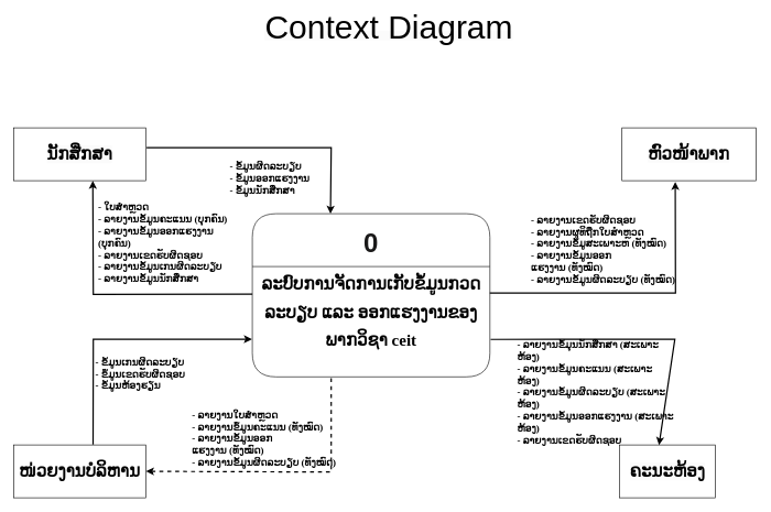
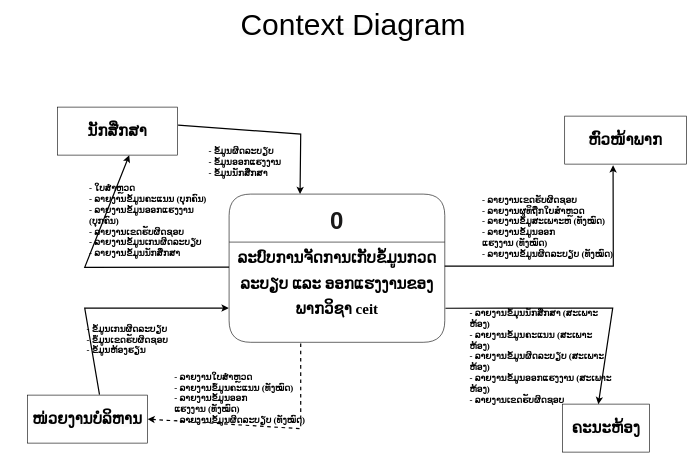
- <mxCell id="5" value="&lt;h1&gt;&lt;span style=&quot;color: rgb(0, 0, 0); background-color: rgb(251, 251, 251);&quot;&gt;&lt;font face=&quot;Phetsarath OT&quot; style=&quot;font-size: 25px;&quot;&gt;ນັກສືກສາ&lt;/font&gt;&lt;/span&gt;&lt;/h1&gt;" style="rounded=0;whiteSpace=wrap;html=1;sketch=0;strokeColor=#000000;fillColor=#FFFFFF;gradientColor=none;container=0;" parent="1" vertex="1"><mxGeometry x="20" y="193" width="200" height="80" as="geometry" /></mxCell>
+ <mxCell id="5" value="&lt;h1&gt;&lt;span style=&quot;color: rgb(0, 0, 0); background-color: rgb(251, 251, 251);&quot;&gt;&lt;font face=&quot;Phetsarath OT&quot; style=&quot;font-size: 25px;&quot;&gt;ນັກສືກສາ&lt;/font&gt;&lt;/span&gt;&lt;/h1&gt;" style="rounded=0;whiteSpace=wrap;html=1;sketch=0;strokeColor=#000000;fillColor=#FFFFFF;gradientColor=none;container=0;" parent="1" vertex="1"><mxGeometry x="95" y="178" width="200" height="80" as="geometry" /></mxCell>
- <mxCell id="14" value="&lt;h2&gt;&lt;span style=&quot;color: rgb(0, 0, 0); background-color: rgb(251, 251, 251);&quot;&gt;&lt;font face=&quot;Phetsarath OT&quot; style=&quot;font-size: 25px;&quot;&gt;ໜ່ວຍງານບໍລິຫານ&lt;/font&gt;&lt;/span&gt;&lt;br&gt;&lt;/h2&gt;" style="rounded=0;whiteSpace=wrap;html=1;sketch=0;strokeColor=#000000;fillColor=#FFFFFF;gradientColor=none;container=0;" parent="1" vertex="1"><mxGeometry x="20" y="673" width="200" height="80" as="geometry" /></mxCell>
+ <mxCell id="14" value="&lt;h2&gt;&lt;span style=&quot;color: rgb(0, 0, 0); background-color: rgb(251, 251, 251);&quot;&gt;&lt;font face=&quot;Phetsarath OT&quot; style=&quot;font-size: 25px;&quot;&gt;ໜ່ວຍງານບໍລິຫານ&lt;/font&gt;&lt;/span&gt;&lt;br&gt;&lt;/h2&gt;" style="rounded=0;whiteSpace=wrap;html=1;sketch=0;strokeColor=#000000;fillColor=#FFFFFF;gradientColor=none;container=0;" parent="1" vertex="1"><mxGeometry x="45" y="658" width="200" height="80" as="geometry" /></mxCell>
